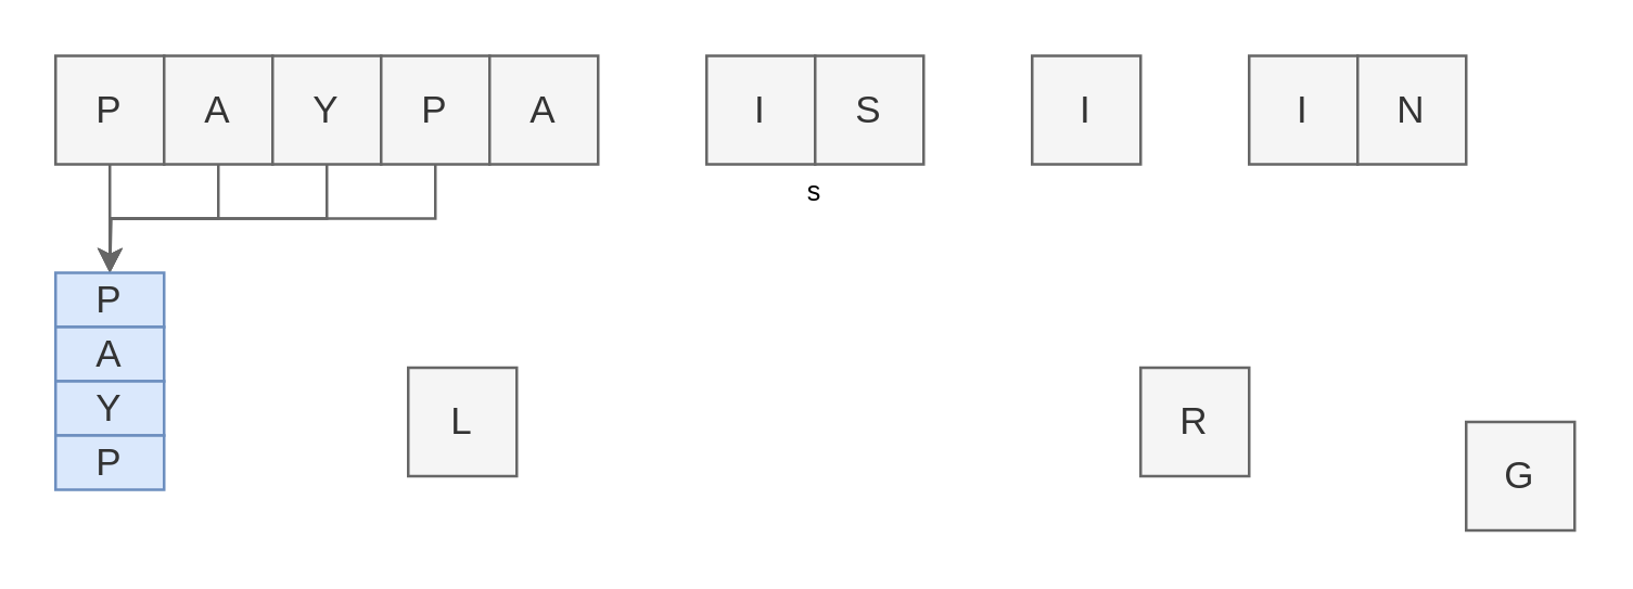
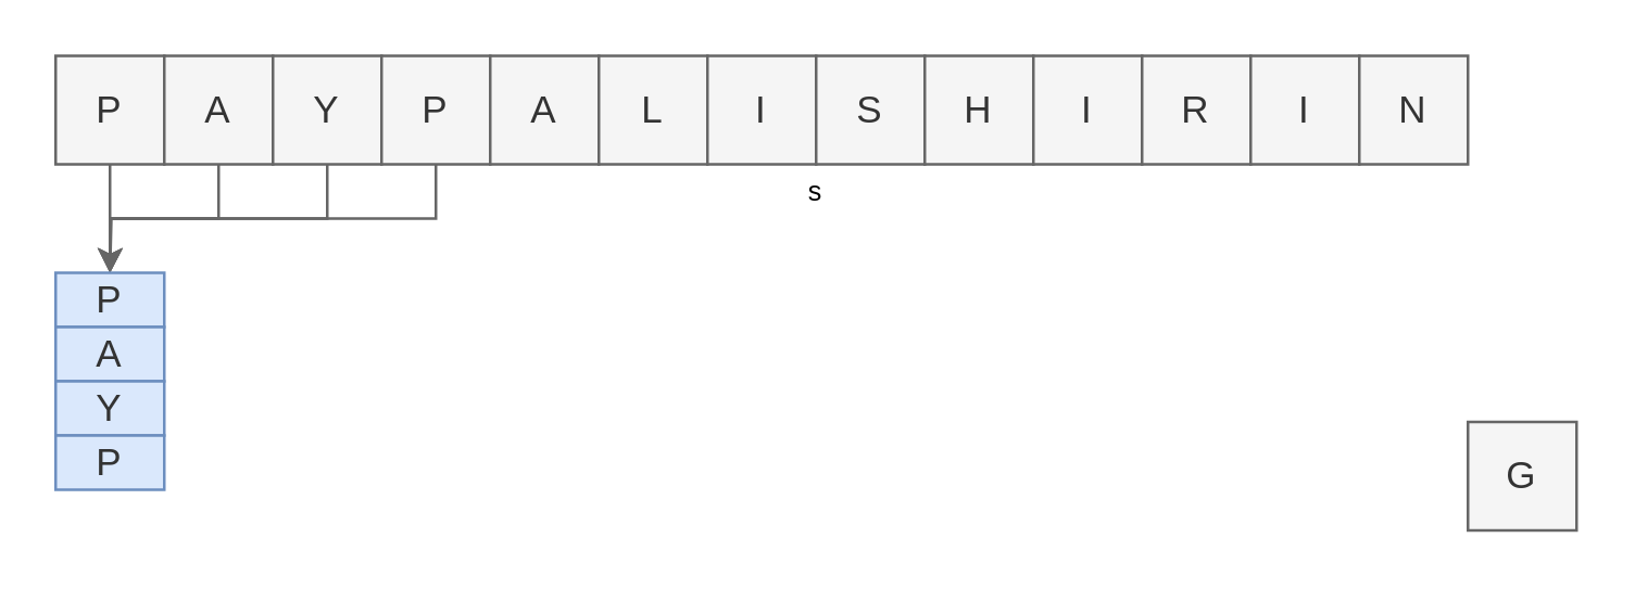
+ <mxCell id="15" value="H" style="text;html=1;align=center;verticalAlign=middle;whiteSpace=wrap;rounded=0;fillColor=#f5f5f5;strokeColor=#666666;fontSize=14;fontColor=#333333;" parent="1" vertex="1"><mxGeometry x="340" y="20" width="40" height="40" as="geometry" /></mxCell>
- <mxCell id="12" value="L" style="text;html=1;align=center;verticalAlign=middle;whiteSpace=wrap;rounded=0;fillColor=#f5f5f5;strokeColor=#666666;fontSize=14;fontColor=#333333;" parent="1" vertex="1"><mxGeometry x="150" y="135" width="40" height="40" as="geometry" /></mxCell>
+ <mxCell id="12" value="L" style="text;html=1;align=center;verticalAlign=middle;whiteSpace=wrap;rounded=0;fillColor=#f5f5f5;strokeColor=#666666;fontSize=14;fontColor=#333333;" parent="1" vertex="1"><mxGeometry x="220" y="20" width="40" height="40" as="geometry" /></mxCell>
- <mxCell id="17" value="R" style="text;html=1;align=center;verticalAlign=middle;whiteSpace=wrap;rounded=0;fillColor=#f5f5f5;strokeColor=#666666;fontSize=14;fontColor=#333333;" parent="1" vertex="1"><mxGeometry x="420" y="135" width="40" height="40" as="geometry" /></mxCell>
+ <mxCell id="17" value="R" style="text;html=1;align=center;verticalAlign=middle;whiteSpace=wrap;rounded=0;fillColor=#f5f5f5;strokeColor=#666666;fontSize=14;fontColor=#333333;" parent="1" vertex="1"><mxGeometry x="420" y="20" width="40" height="40" as="geometry" /></mxCell>
